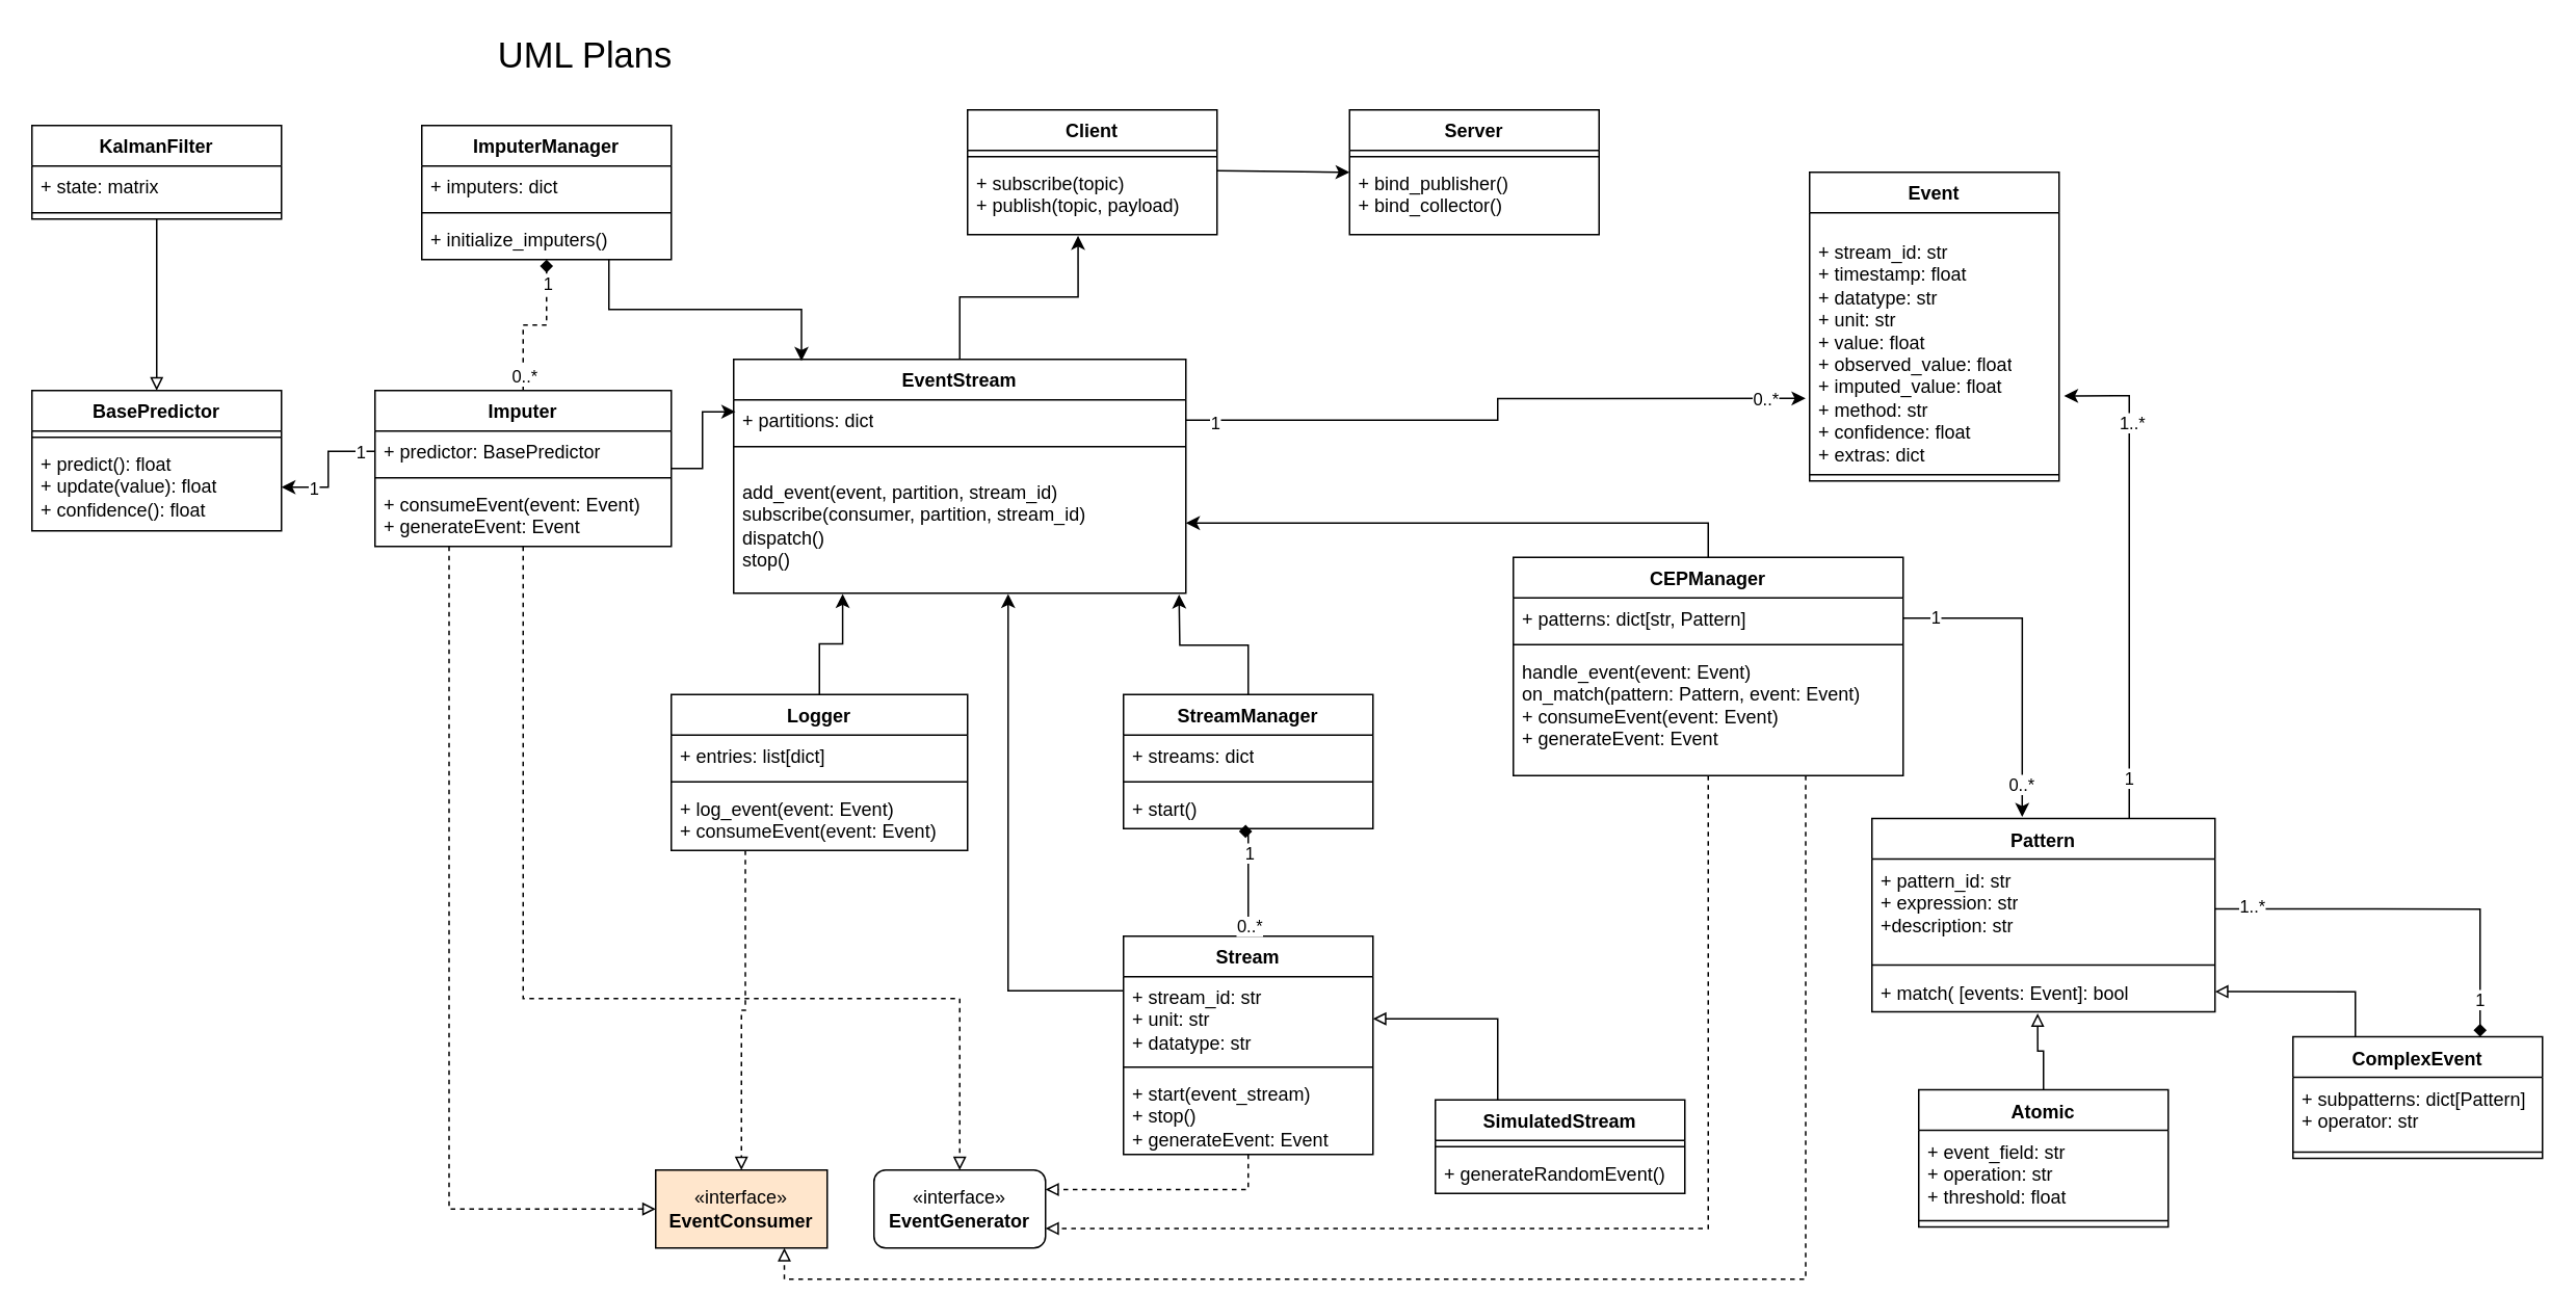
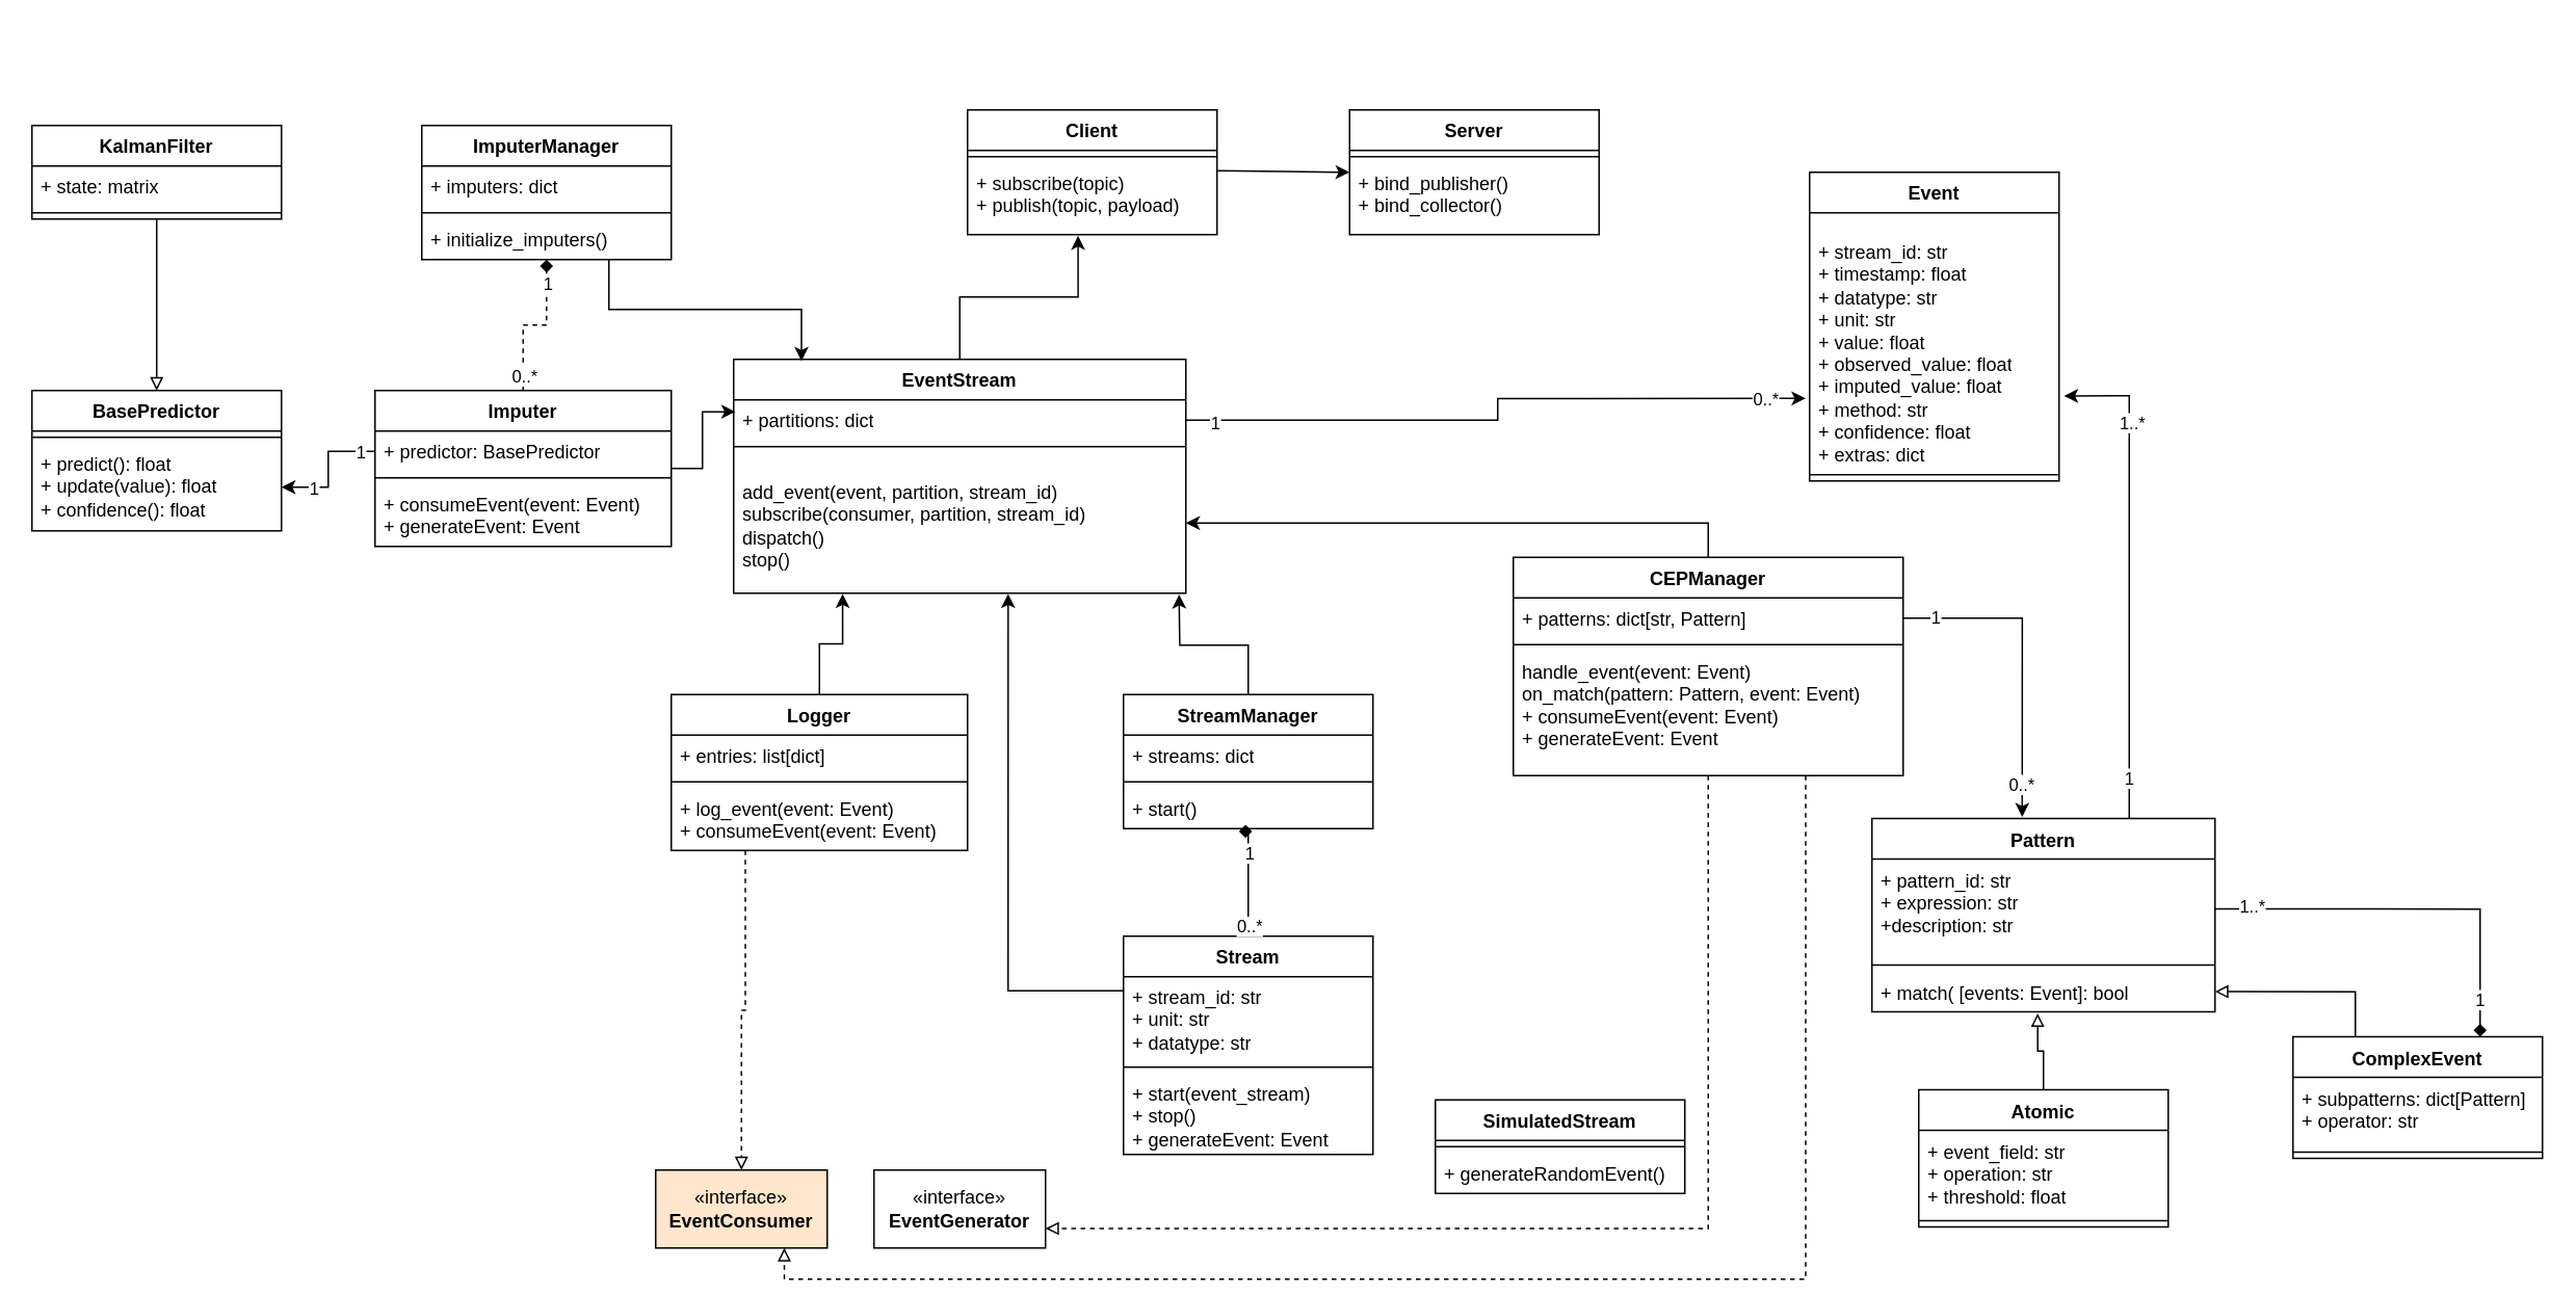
- <mxCell id="99" value="&lt;font style=&quot;font-size: 23px;&quot;&gt;UML Plans&lt;/font&gt;" style="text;html=1;align=center;verticalAlign=middle;whiteSpace=wrap;rounded=0;" parent="1" vertex="1"><mxGeometry x="260" y="20" width="230" height="30" as="geometry" /></mxCell>
- <mxCell id="20" style="edgeStyle=orthogonalEdgeStyle;rounded=0;orthogonalLoop=1;jettySize=auto;html=1;exitX=0.25;exitY=1;exitDx=0;exitDy=0;entryX=0;entryY=0.5;entryDx=0;entryDy=0;endArrow=block;endFill=0;dashed=1;" parent="1" source="21" target="47" edge="1"><mxGeometry relative="1" as="geometry" /></mxCell>
- <mxCell id="19" style="edgeStyle=orthogonalEdgeStyle;rounded=0;orthogonalLoop=1;jettySize=auto;html=1;exitX=0.5;exitY=1;exitDx=0;exitDy=0;entryX=0.5;entryY=0;entryDx=0;entryDy=0;endArrow=block;endFill=0;dashed=1;" parent="1" source="21" target="46" edge="1"><mxGeometry relative="1" as="geometry"><Array as="points"><mxPoint x="335" y="640" /><mxPoint x="615" y="640" /></Array></mxGeometry></mxCell>
- <mxCell id="95" style="edgeStyle=orthogonalEdgeStyle;rounded=0;orthogonalLoop=1;jettySize=auto;html=1;exitX=0.25;exitY=0;exitDx=0;exitDy=0;entryX=1;entryY=0.5;entryDx=0;entryDy=0;endArrow=block;endFill=0;" parent="1" source="92" target="43" edge="1"><mxGeometry relative="1" as="geometry"><mxPoint x="940" y="657" as="sourcePoint" /></mxGeometry></mxCell>
- <mxCell id="41" style="edgeStyle=orthogonalEdgeStyle;rounded=0;orthogonalLoop=1;jettySize=auto;html=1;exitX=0.5;exitY=1;exitDx=0;exitDy=0;entryX=1;entryY=0.25;entryDx=0;entryDy=0;endArrow=block;endFill=0;dashed=1;" parent="1" source="42" target="46" edge="1"><mxGeometry relative="1" as="geometry"><mxPoint x="730" y="775" as="targetPoint" /></mxGeometry></mxCell>
- <mxCell id="46" value="«interface»&lt;br&gt;&lt;b&gt;EventGenerator&lt;/b&gt;" style="html=1;whiteSpace=wrap;rounded=1;" parent="1" vertex="1"><mxGeometry x="560" y="750" width="110" height="50" as="geometry" /></mxCell>
+ <mxCell id="46" value="«interface»&lt;br&gt;&lt;b&gt;EventGenerator&lt;/b&gt;" style="html=1;whiteSpace=wrap;" parent="1" vertex="1"><mxGeometry x="560" y="750" width="110" height="50" as="geometry" /></mxCell>
